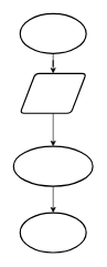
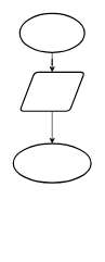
- <mxCell id="4" value="" style="edgeStyle=orthogonalEdgeStyle;rounded=0;orthogonalLoop=1;jettySize=auto;html=1;fontSize=15;" edge="1" parent="1" source="5" target="6"><mxGeometry relative="1" as="geometry" /></mxCell>
- <mxCell id="6" value="&lt;span style=&quot;color: rgb(255, 255, 255);&quot;&gt;End&lt;/span&gt;" style="strokeWidth=2;html=1;shape=mxgraph.flowchart.start_1;whiteSpace=wrap;fontSize=15;" vertex="1" parent="1"><mxGeometry x="30" y="320" width="100" height="60" as="geometry" /></mxCell>
